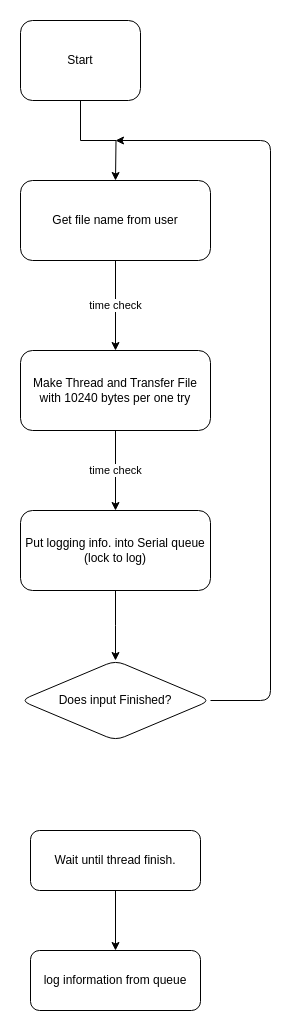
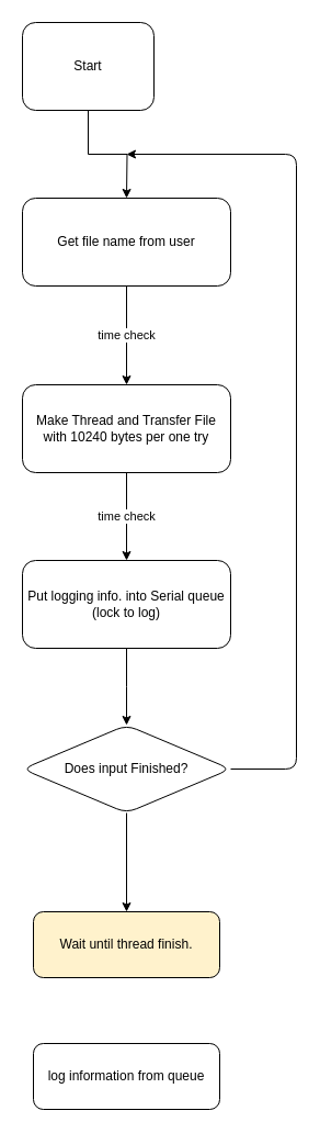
+ <mxCell id="4" value="" style="edgeStyle=orthogonalEdgeStyle;rounded=0;orthogonalLoop=1;jettySize=auto;html=1;" edge="1" parent="1" source="5" target="14"><mxGeometry relative="1" as="geometry" /></mxCell>
- <mxCell id="14" value="Wait until thread finish." style="whiteSpace=wrap;html=1;rounded=1;" vertex="1" parent="1"><mxGeometry x="30" y="830" width="170" height="60" as="geometry" /></mxCell>
+ <mxCell id="14" value="Wait until thread finish." style="whiteSpace=wrap;html=1;rounded=1;fillColor=#fff2cc;" vertex="1" parent="1"><mxGeometry x="30" y="830" width="170" height="60" as="geometry" /></mxCell>
- <mxCell id="13" value="" style="edgeStyle=orthogonalEdgeStyle;rounded=0;orthogonalLoop=1;jettySize=auto;html=1;" edge="1" parent="1" source="14" target="15"><mxGeometry relative="1" as="geometry" /></mxCell>
